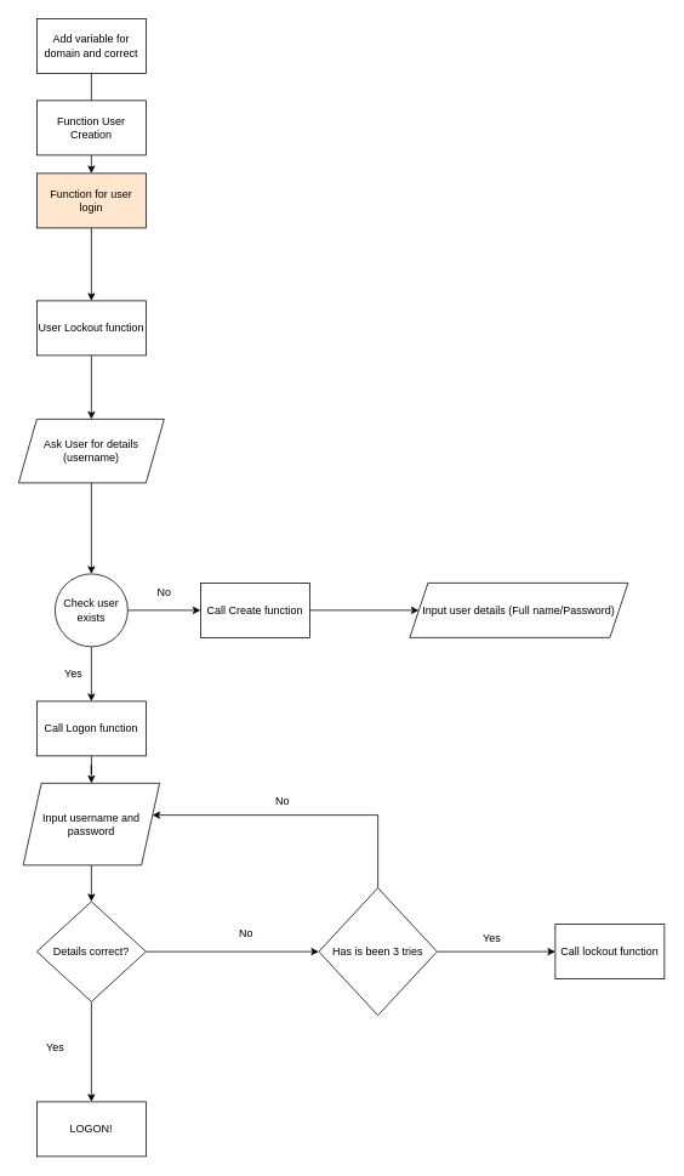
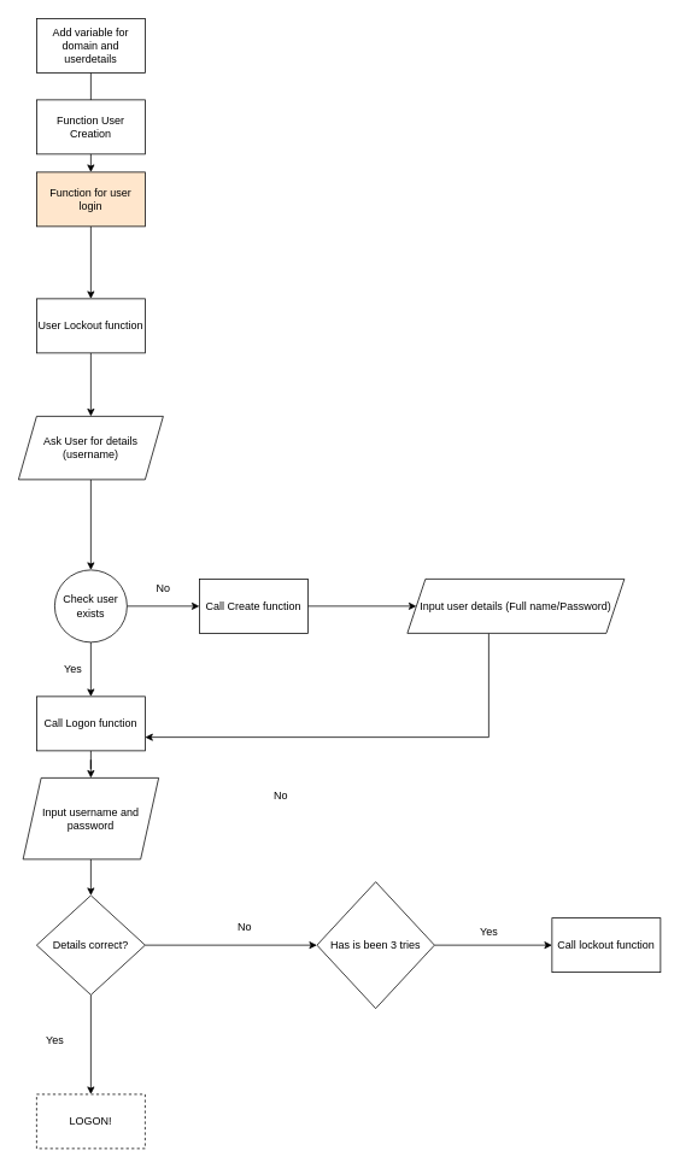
- <mxCell id="3" value="Add variable for domain and correct" style="rounded=0;whiteSpace=wrap;html=1;" vertex="1" parent="1"><mxGeometry x="40" y="20" width="120" height="60" as="geometry" /></mxCell>
+ <mxCell id="3" value="Add variable for domain and userdetails" style="rounded=0;whiteSpace=wrap;html=1;" vertex="1" parent="1"><mxGeometry x="40" y="20" width="120" height="60" as="geometry" /></mxCell>
+ <mxCell id="20" style="edgeStyle=orthogonalEdgeStyle;rounded=0;orthogonalLoop=1;jettySize=auto;html=1;entryX=1;entryY=0.75;entryDx=0;entryDy=0;" edge="1" parent="1" source="21" target="17"><mxGeometry relative="1" as="geometry"><Array as="points"><mxPoint x="540" y="815" /></Array></mxGeometry></mxCell>
- <mxCell id="28" style="edgeStyle=orthogonalEdgeStyle;rounded=0;orthogonalLoop=1;jettySize=auto;html=1;entryX=0.947;entryY=0.389;entryDx=0;entryDy=0;entryPerimeter=0;" edge="1" parent="1" source="29" target="23"><mxGeometry relative="1" as="geometry"><mxPoint x="415" y="880" as="targetPoint" /><Array as="points"><mxPoint x="415" y="895" /></Array></mxGeometry></mxCell>
- <mxCell id="30" value="LOGON!" style="rounded=0;whiteSpace=wrap;html=1;" vertex="1" parent="1"><mxGeometry x="40" y="1210" width="120" height="60" as="geometry" /></mxCell>
+ <mxCell id="30" value="LOGON!" style="rounded=0;whiteSpace=wrap;html=1;dashed=1;" vertex="1" parent="1"><mxGeometry x="40" y="1210" width="120" height="60" as="geometry" /></mxCell>
